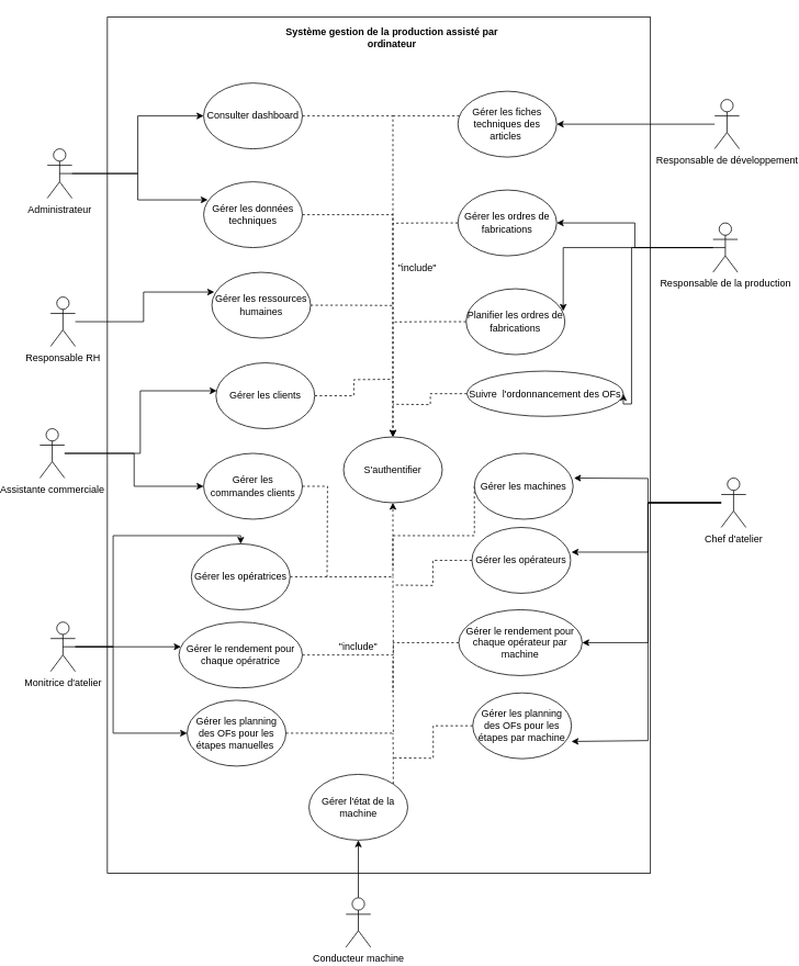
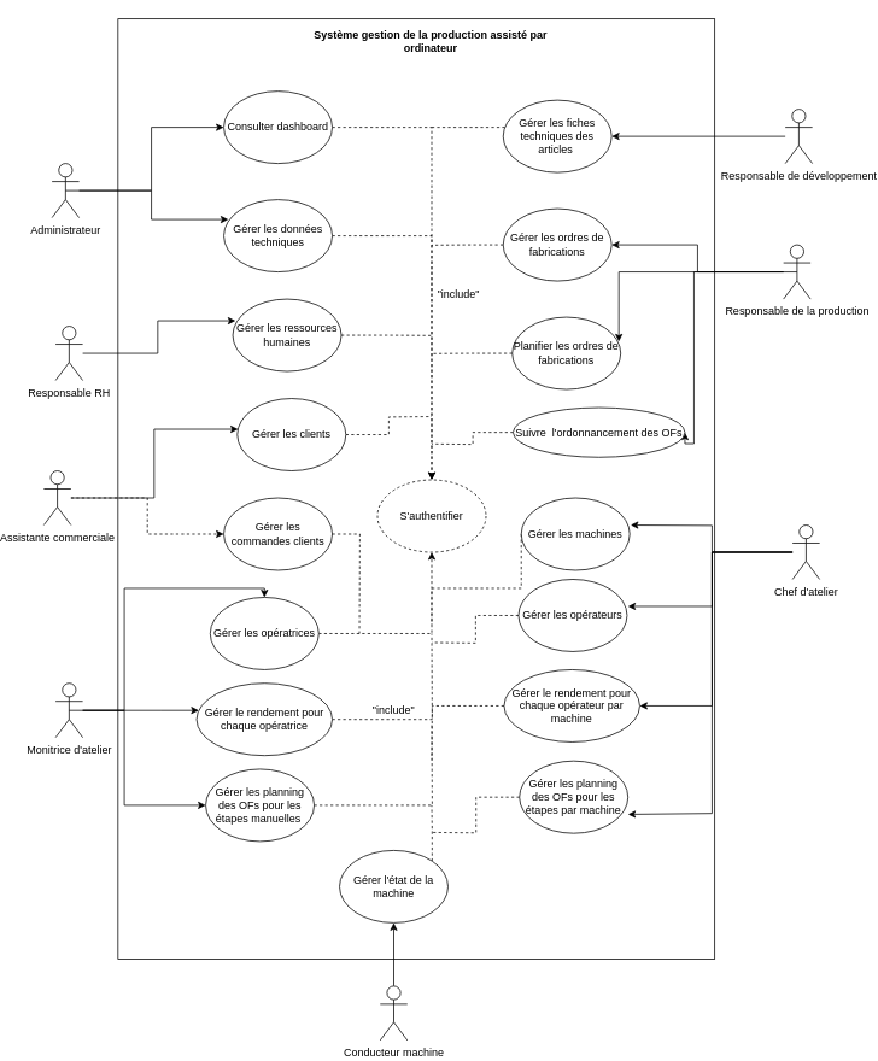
- <mxCell id="61" value="S'authentifier" style="ellipse;whiteSpace=wrap;html=1;" parent="1" vertex="1"><mxGeometry x="389" y="530" width="120" height="80" as="geometry" /></mxCell>
+ <mxCell id="61" value="S'authentifier" style="ellipse;whiteSpace=wrap;html=1;dashed=1;" parent="1" vertex="1"><mxGeometry x="389" y="530" width="120" height="80" as="geometry" /></mxCell>
- <mxCell id="5" style="edgeStyle=orthogonalEdgeStyle;rounded=0;orthogonalLoop=1;jettySize=auto;html=1;entryX=0;entryY=0.5;entryDx=0;entryDy=0;" parent="1" source="6" target="36" edge="1"><mxGeometry relative="1" as="geometry" /></mxCell>
+ <mxCell id="5" style="edgeStyle=orthogonalEdgeStyle;rounded=0;orthogonalLoop=1;jettySize=auto;html=1;entryX=0;entryY=0.5;entryDx=0;entryDy=0;dashed=1;" parent="1" source="6" target="36" edge="1"><mxGeometry relative="1" as="geometry" /></mxCell>
